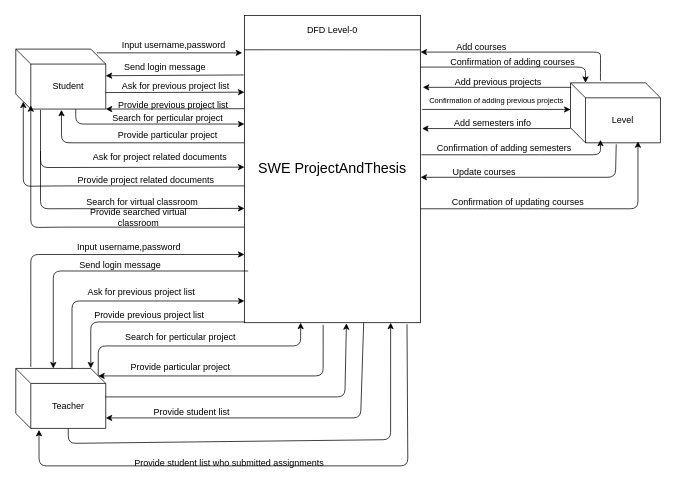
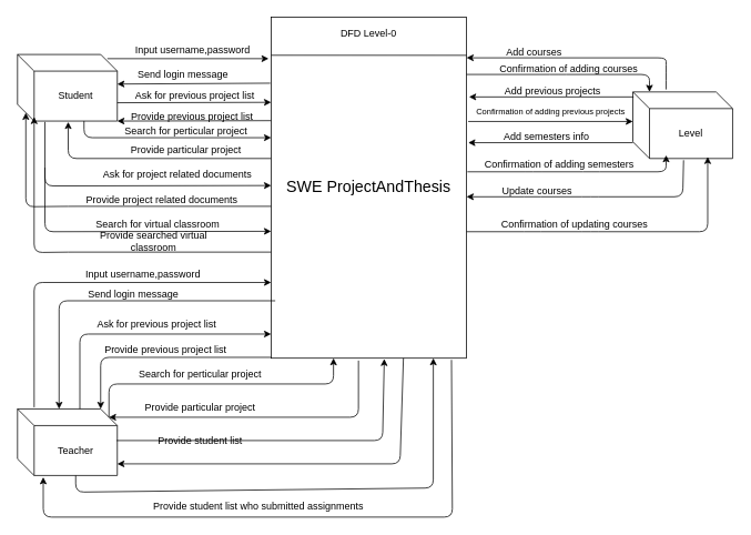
- <mxCell id="60" value="Provide student list" style="text;html=1;strokeColor=none;fillColor=none;align=center;verticalAlign=middle;whiteSpace=wrap;rounded=0;" vertex="1" parent="1"><mxGeometry x="180" y="540" width="150" height="20" as="geometry" /></mxCell>
+ <mxCell id="60" value="Provide student list" style="text;html=1;strokeColor=none;fillColor=none;align=center;verticalAlign=middle;whiteSpace=wrap;rounded=0;" vertex="1" parent="1"><mxGeometry x="165" y="520" width="150" height="20" as="geometry" /></mxCell>
- <mxCell id="61" value="Provide student list who submitted assignments" style="text;html=1;strokeColor=none;fillColor=none;align=center;verticalAlign=middle;whiteSpace=wrap;rounded=0;" vertex="1" parent="1"><mxGeometry x="175" y="608" width="260" height="20" as="geometry" /></mxCell>
+ <mxCell id="61" value="Provide student list who submitted assignments" style="text;html=1;strokeColor=none;fillColor=none;align=center;verticalAlign=middle;whiteSpace=wrap;rounded=0;" vertex="1" parent="1"><mxGeometry x="180" y="598" width="260" height="20" as="geometry" /></mxCell>
